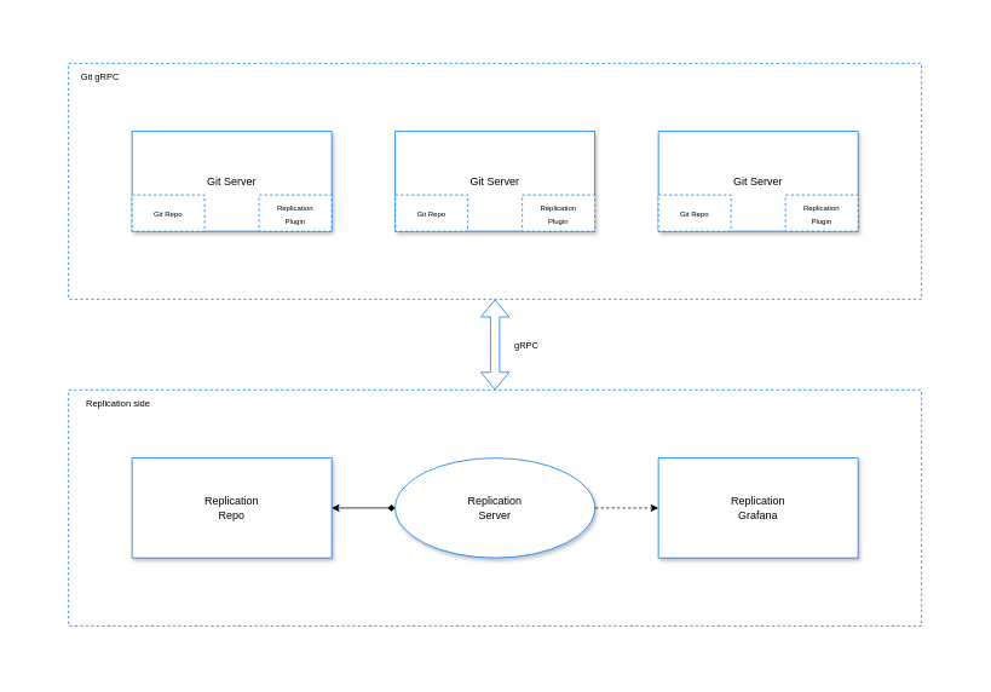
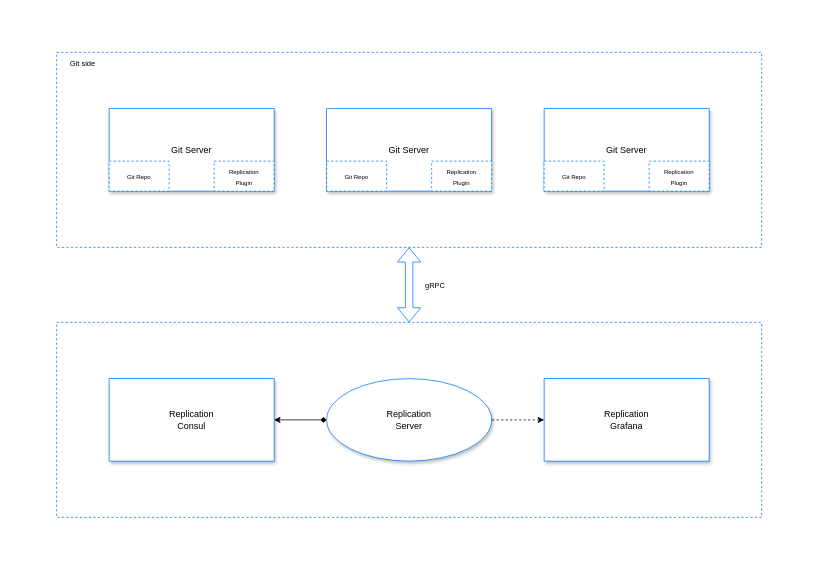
- <mxCell id="17" value="Git gRPC" style="text;html=1;strokeColor=none;fillColor=none;align=center;verticalAlign=middle;whiteSpace=wrap;rounded=0;shadow=0;dashed=1;fontSize=10;" vertex="1" parent="1"><mxGeometry x="75" y="69" width="70" height="30" as="geometry" /></mxCell>
+ <mxCell id="17" value="Git side" style="text;html=1;strokeColor=none;fillColor=none;align=center;verticalAlign=middle;whiteSpace=wrap;rounded=0;shadow=0;dashed=1;fontSize=10;" vertex="1" parent="1"><mxGeometry x="75" y="69" width="70" height="30" as="geometry" /></mxCell>
- <mxCell id="18" value="Replication side" style="text;html=1;strokeColor=none;fillColor=none;align=center;verticalAlign=middle;whiteSpace=wrap;rounded=0;shadow=0;dashed=1;fontSize=10;" vertex="1" parent="1"><mxGeometry x="75" y="429" width="110" height="30" as="geometry" /></mxCell>
- <mxCell id="11" value="Replication&lt;br&gt;Repo" style="rounded=0;whiteSpace=wrap;html=1;shadow=1;strokeColor=#0077FF;" vertex="1" parent="1"><mxGeometry x="145" y="504" width="220" height="110" as="geometry" /></mxCell>
+ <mxCell id="11" value="Replication&lt;br&gt;Consul" style="rounded=0;whiteSpace=wrap;html=1;shadow=1;strokeColor=#0077FF;" vertex="1" parent="1"><mxGeometry x="145" y="504" width="220" height="110" as="geometry" /></mxCell>
